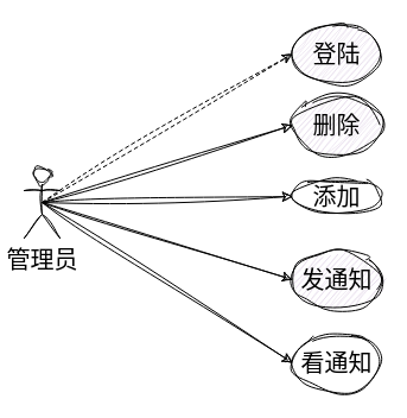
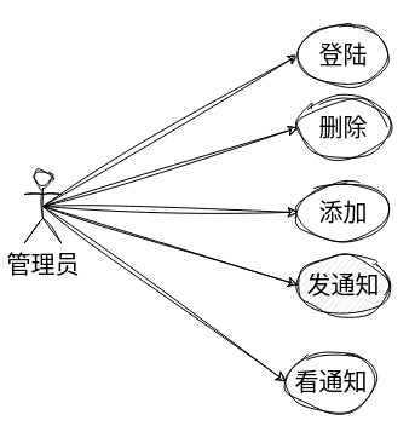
- <mxCell id="8" value="登陆" style="ellipse;whiteSpace=wrap;html=1;sketch=1;hachureGap=4;jiggle=2;curveFitting=1;fontFamily=Architects Daughter;fontSource=https%3A%2F%2Ffonts.googleapis.com%2Fcss%3Ffamily%3DArchitects%2BDaughter;fontSize=20;fillColor=#e1d5e7;" parent="1" vertex="1"><mxGeometry x="246" y="20" width="75" height="50" as="geometry" /></mxCell>
+ <mxCell id="8" value="登陆" style="ellipse;whiteSpace=wrap;html=1;sketch=1;hachureGap=4;jiggle=2;curveFitting=1;fontFamily=Architects Daughter;fontSource=https%3A%2F%2Ffonts.googleapis.com%2Fcss%3Ffamily%3DArchitects%2BDaughter;fontSize=20;" parent="1" vertex="1"><mxGeometry x="246" y="20" width="75" height="50" as="geometry" /></mxCell>
- <mxCell id="2" style="rounded=0;sketch=1;hachureGap=4;jiggle=2;curveFitting=1;orthogonalLoop=1;jettySize=auto;html=1;exitX=0.5;exitY=0.5;exitDx=0;exitDy=0;exitPerimeter=0;entryX=0;entryY=0.5;entryDx=0;entryDy=0;fontFamily=Architects Daughter;fontSource=https%3A%2F%2Ffonts.googleapis.com%2Fcss%3Ffamily%3DArchitects%2BDaughter;fontSize=16;dashed=1;" parent="1" source="7" target="8" edge="1"><mxGeometry relative="1" as="geometry" /></mxCell>
+ <mxCell id="2" style="rounded=0;sketch=1;hachureGap=4;jiggle=2;curveFitting=1;orthogonalLoop=1;jettySize=auto;html=1;exitX=0.5;exitY=0.5;exitDx=0;exitDy=0;exitPerimeter=0;entryX=0;entryY=0.5;entryDx=0;entryDy=0;fontFamily=Architects Daughter;fontSource=https%3A%2F%2Ffonts.googleapis.com%2Fcss%3Ffamily%3DArchitects%2BDaughter;fontSize=16;" parent="1" source="7" target="8" edge="1"><mxGeometry relative="1" as="geometry" /></mxCell>
- <mxCell id="9" value="删除" style="ellipse;whiteSpace=wrap;html=1;sketch=1;hachureGap=4;jiggle=2;curveFitting=1;fontFamily=Architects Daughter;fontSource=https%3A%2F%2Ffonts.googleapis.com%2Fcss%3Ffamily%3DArchitects%2BDaughter;fontSize=20;fillColor=#e1d5e7;" parent="1" vertex="1"><mxGeometry x="246" y="80" width="75" height="50" as="geometry" /></mxCell>
+ <mxCell id="9" value="删除" style="ellipse;whiteSpace=wrap;html=1;sketch=1;hachureGap=4;jiggle=2;curveFitting=1;fontFamily=Architects Daughter;fontSource=https%3A%2F%2Ffonts.googleapis.com%2Fcss%3Ffamily%3DArchitects%2BDaughter;fontSize=20;" parent="1" vertex="1"><mxGeometry x="246" y="80" width="75" height="50" as="geometry" /></mxCell>
- <mxCell id="10" value="添加" style="ellipse;whiteSpace=wrap;html=1;sketch=1;hachureGap=4;jiggle=2;curveFitting=1;fontFamily=Architects Daughter;fontSource=https%3A%2F%2Ffonts.googleapis.com%2Fcss%3Ffamily%3DArchitects%2BDaughter;fontSize=20;" parent="1" vertex="1"><mxGeometry x="246" y="150" width="75" height="30" as="geometry" /></mxCell>
+ <mxCell id="10" value="添加" style="ellipse;whiteSpace=wrap;html=1;sketch=1;hachureGap=4;jiggle=2;curveFitting=1;fontFamily=Architects Daughter;fontSource=https%3A%2F%2Ffonts.googleapis.com%2Fcss%3Ffamily%3DArchitects%2BDaughter;fontSize=20;" parent="1" vertex="1"><mxGeometry x="246" y="150" width="75" height="50" as="geometry" /></mxCell>
- <mxCell id="12" value="看通知" style="ellipse;whiteSpace=wrap;html=1;sketch=1;hachureGap=4;jiggle=2;curveFitting=1;fontFamily=Architects Daughter;fontSource=https%3A%2F%2Ffonts.googleapis.com%2Fcss%3Ffamily%3DArchitects%2BDaughter;fontSize=20;" parent="1" vertex="1"><mxGeometry x="246" y="280" width="75" height="50" as="geometry" /></mxCell>
+ <mxCell id="12" value="看通知" style="ellipse;whiteSpace=wrap;html=1;sketch=1;hachureGap=4;jiggle=2;curveFitting=1;fontFamily=Architects Daughter;fontSource=https%3A%2F%2Ffonts.googleapis.com%2Fcss%3Ffamily%3DArchitects%2BDaughter;fontSize=20;" parent="1" vertex="1"><mxGeometry x="236" y="290" width="75" height="50" as="geometry" /></mxCell>
